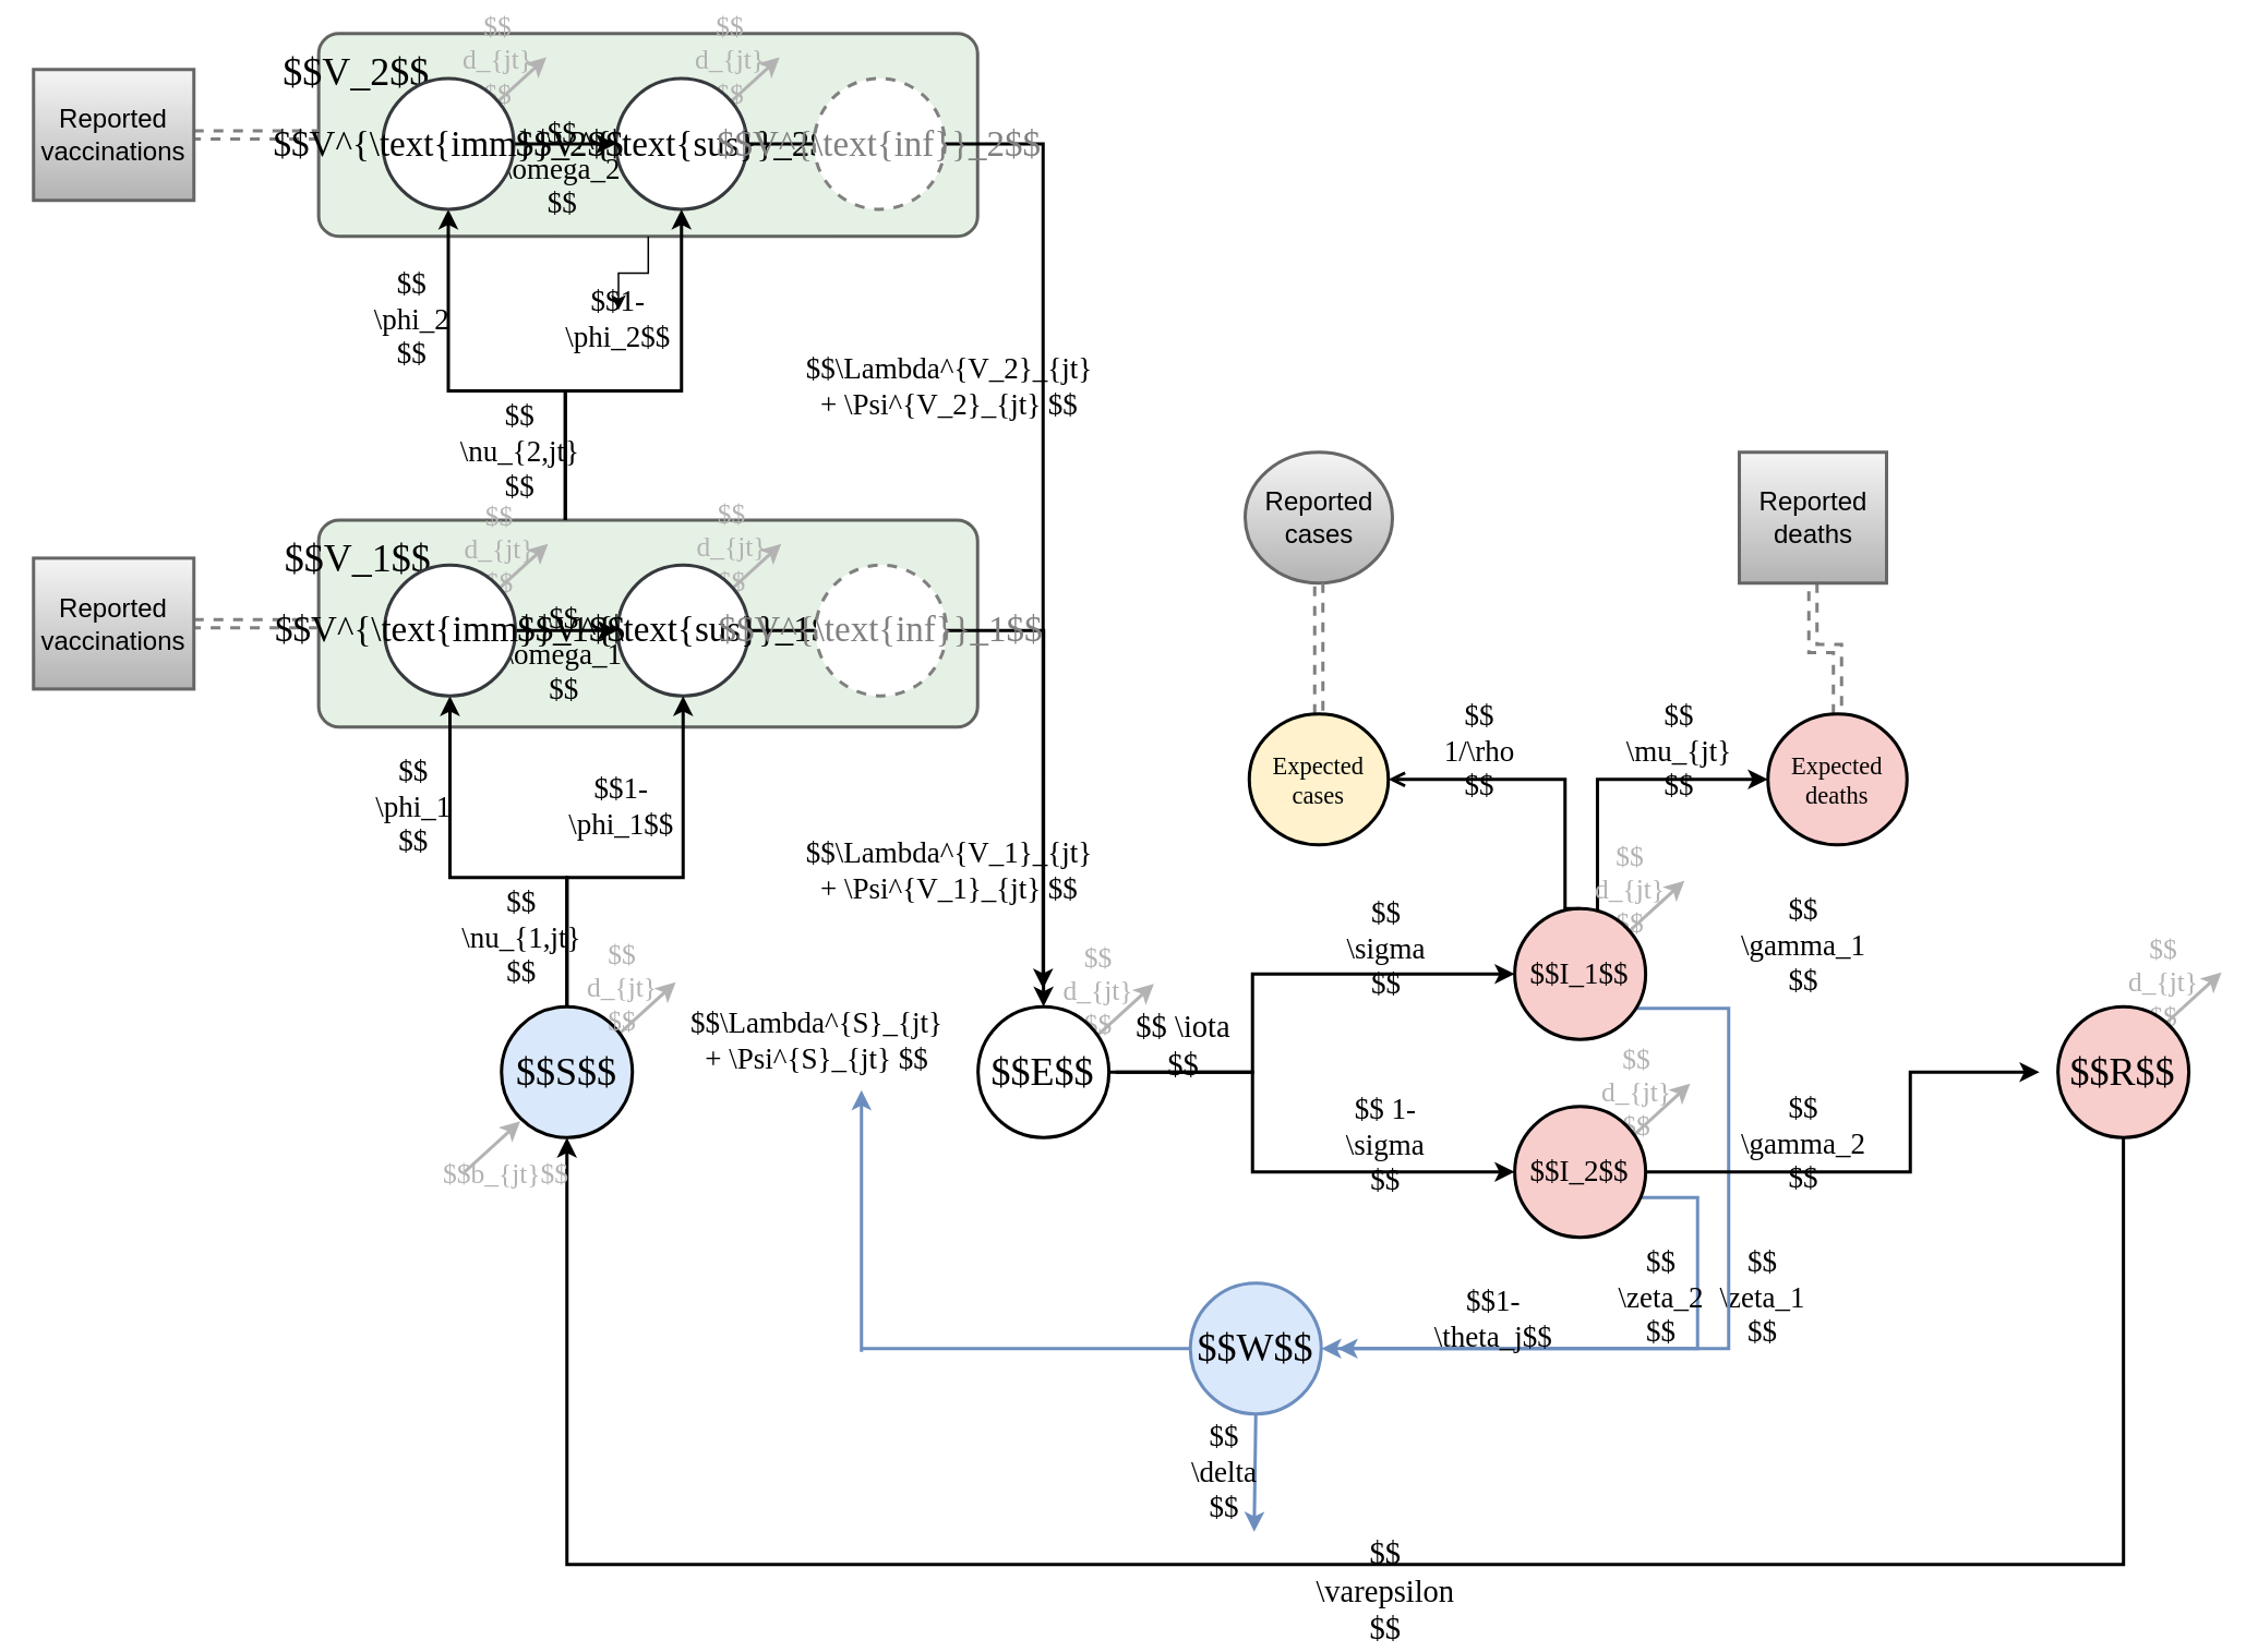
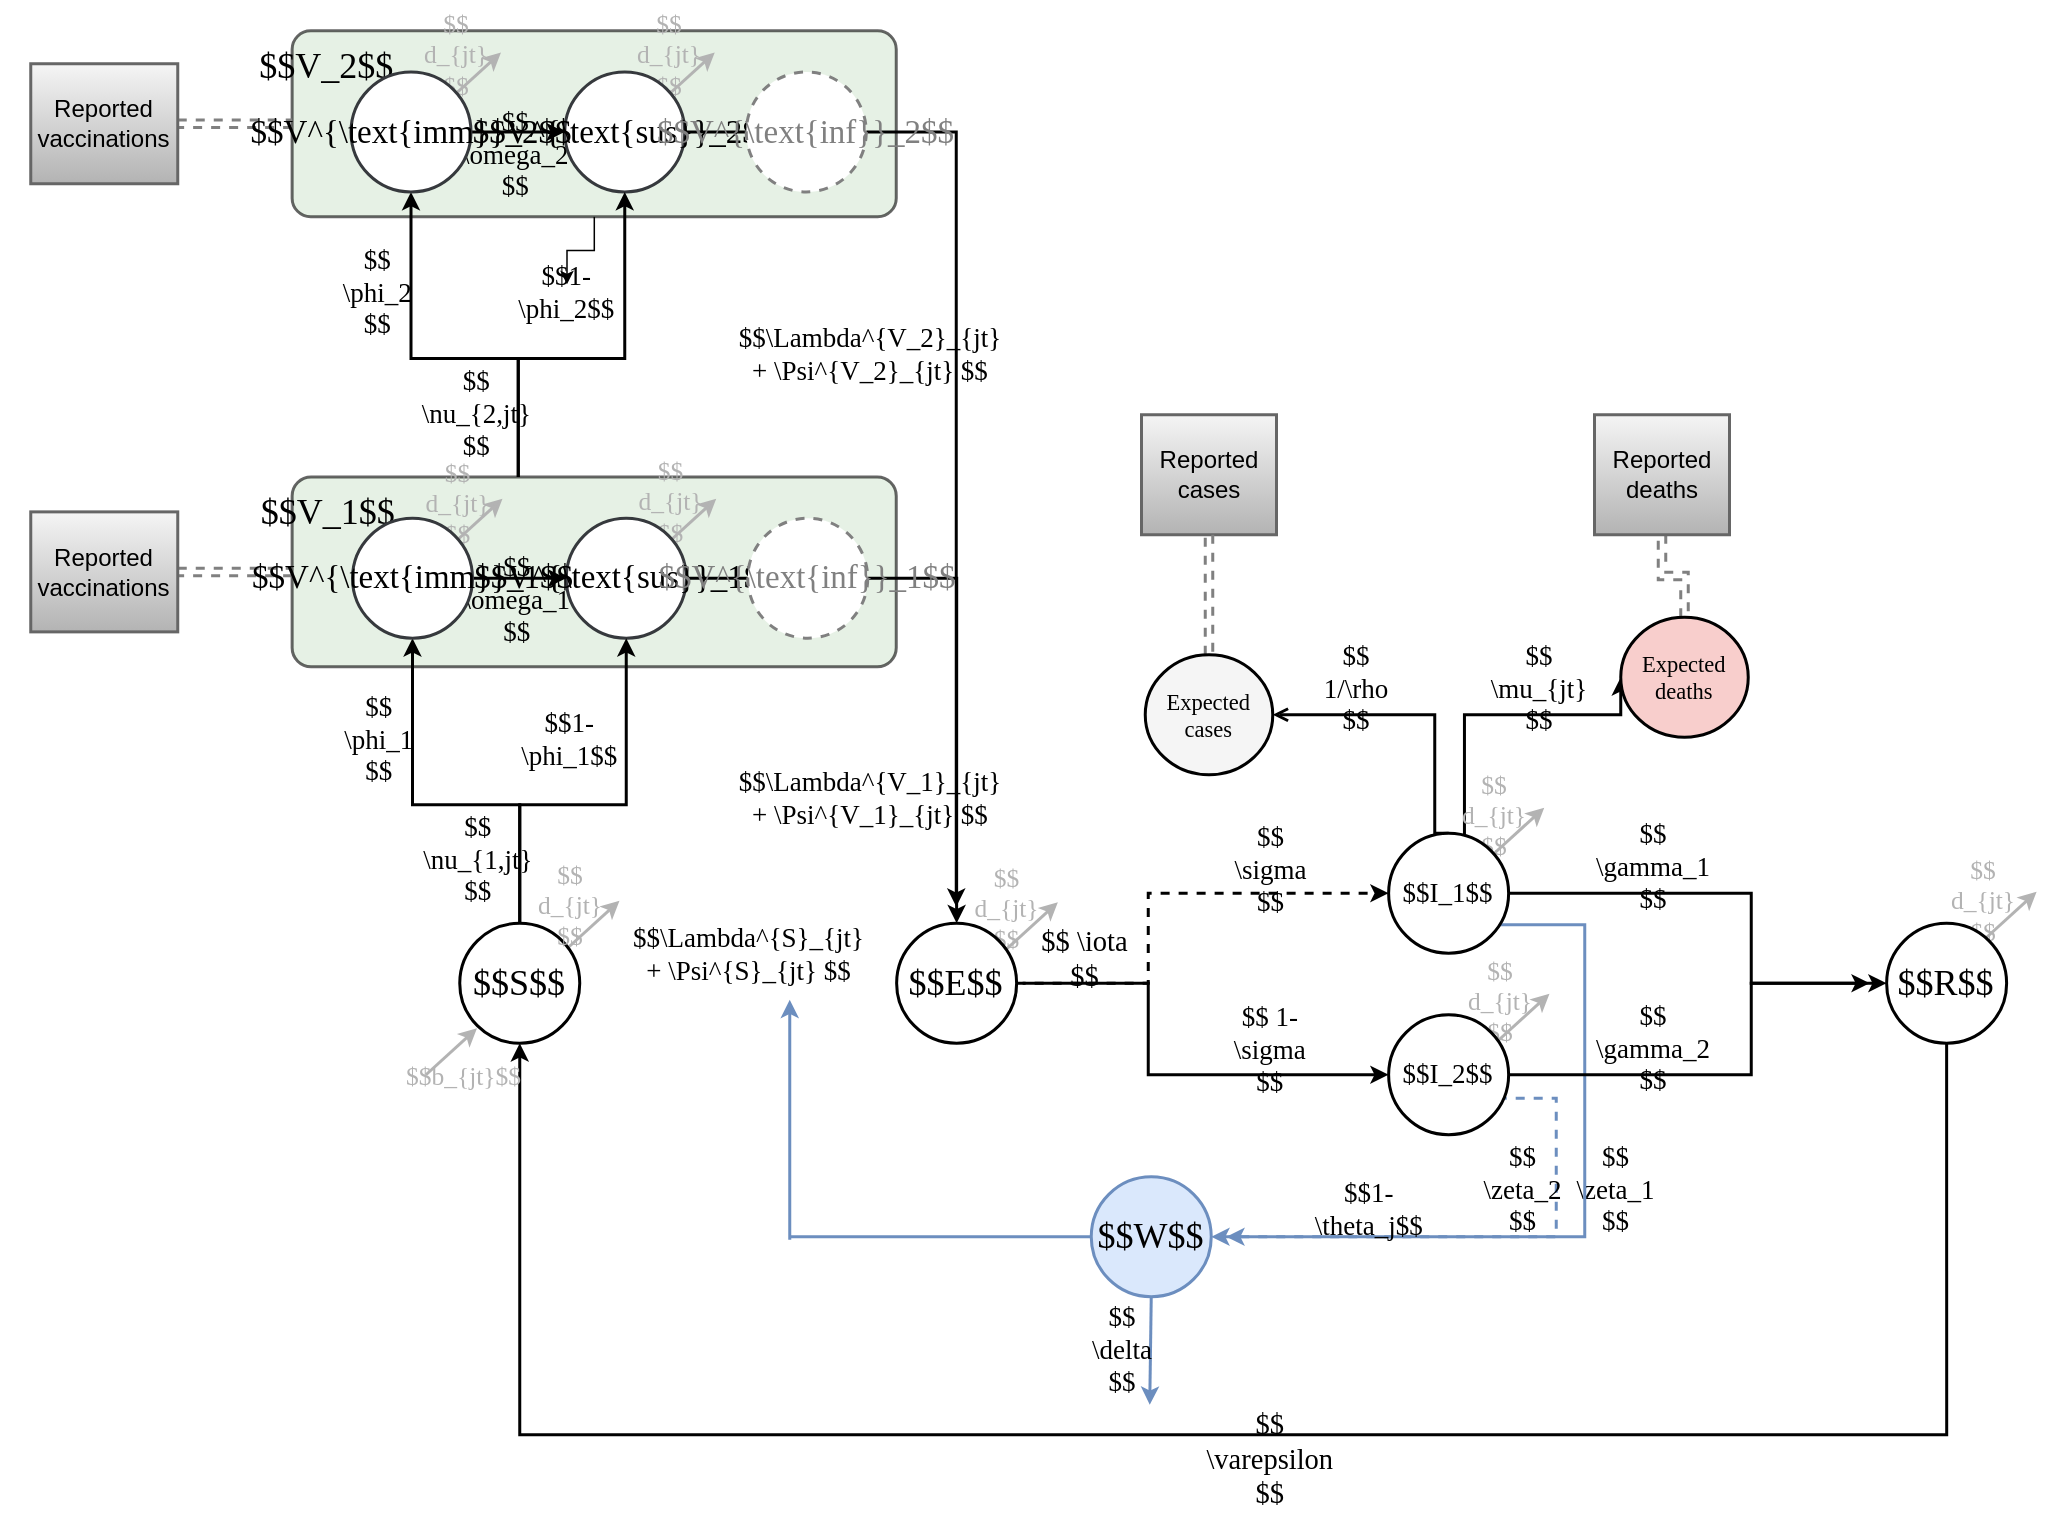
- <mxCell id="19" value="Reported cases" style="ellipse;whiteSpace=wrap;html=1;fillColor=#f5f5f5;strokeColor=#666666;strokeWidth=2;fontSize=16;gradientColor=#b3b3b3;fontColor=#000000;" parent="1" vertex="1"><mxGeometry x="760.5" y="276" width="90" height="80" as="geometry" /></mxCell>
+ <mxCell id="19" value="Reported cases" style="whiteSpace=wrap;html=1;fillColor=#f5f5f5;strokeColor=#666666;strokeWidth=2;fontSize=16;gradientColor=#b3b3b3;fontColor=#000000;" parent="1" vertex="1"><mxGeometry x="760.5" y="276" width="90" height="80" as="geometry" /></mxCell>
- <mxCell id="24" value="&lt;span style=&quot;font-size: 15px;&quot;&gt;Expected&lt;/span&gt;&lt;div style=&quot;font-size: 15px;&quot;&gt;&lt;span style=&quot;font-size: 15px;&quot;&gt;cases&lt;/span&gt;&lt;/div&gt;" style="ellipse;whiteSpace=wrap;html=1;fontSize=15;fontFamily=Verdana;fillColor=#fff2cc;strokeColor=#000000;strokeWidth=2;fontColor=#000000;" parent="1" vertex="1"><mxGeometry x="763" y="436" width="85" height="80" as="geometry" /></mxCell>
+ <mxCell id="24" value="&lt;span style=&quot;font-size: 15px;&quot;&gt;Expected&lt;/span&gt;&lt;div style=&quot;font-size: 15px;&quot;&gt;&lt;span style=&quot;font-size: 15px;&quot;&gt;cases&lt;/span&gt;&lt;/div&gt;" style="ellipse;whiteSpace=wrap;html=1;fontSize=15;fontFamily=Verdana;fillColor=#f5f5f5;strokeColor=#000000;strokeWidth=2;fontColor=#000000;" parent="1" vertex="1"><mxGeometry x="763" y="436" width="85" height="80" as="geometry" /></mxCell>
- <mxCell id="29" value="&lt;div style=&quot;font-size: 15px;&quot;&gt;&lt;font style=&quot;font-size: 15px;&quot;&gt;Expected&lt;/font&gt;&lt;/div&gt;&lt;div style=&quot;font-size: 15px;&quot;&gt;&lt;font style=&quot;font-size: 15px;&quot;&gt;deaths&lt;/font&gt;&lt;/div&gt;" style="ellipse;whiteSpace=wrap;html=1;fontSize=15;fontFamily=Verdana;fillColor=#f8cecc;strokeColor=#000000;strokeWidth=2;fontColor=#000000;" parent="1" vertex="1"><mxGeometry x="1080" y="436" width="85" height="80" as="geometry" /></mxCell>
+ <mxCell id="29" value="&lt;div style=&quot;font-size: 15px;&quot;&gt;&lt;font style=&quot;font-size: 15px;&quot;&gt;Expected&lt;/font&gt;&lt;/div&gt;&lt;div style=&quot;font-size: 15px;&quot;&gt;&lt;font style=&quot;font-size: 15px;&quot;&gt;deaths&lt;/font&gt;&lt;/div&gt;" style="ellipse;whiteSpace=wrap;html=1;fontSize=15;fontFamily=Verdana;fillColor=#f8cecc;strokeColor=#000000;strokeWidth=2;fontColor=#000000;" parent="1" vertex="1"><mxGeometry x="1080" y="411" width="85" height="80" as="geometry" /></mxCell>
- <mxCell id="38" style="edgeStyle=orthogonalEdgeStyle;rounded=0;orthogonalLoop=1;jettySize=auto;html=1;exitX=1;exitY=0.5;exitDx=0;exitDy=0;strokeWidth=2;strokeColor=#000000;entryX=0;entryY=0.5;entryDx=0;entryDy=0;" parent="1" source="48" target="92" edge="1"><mxGeometry relative="1" as="geometry"><mxPoint x="681.25" y="655" as="sourcePoint" /><mxPoint x="824.25" y="636" as="targetPoint" /><Array as="points"><mxPoint x="765" y="655" /><mxPoint x="765" y="595" /></Array></mxGeometry></mxCell>
+ <mxCell id="38" style="edgeStyle=orthogonalEdgeStyle;rounded=0;orthogonalLoop=1;jettySize=auto;html=1;exitX=1;exitY=0.5;exitDx=0;exitDy=0;strokeWidth=2;strokeColor=#000000;entryX=0;entryY=0.5;entryDx=0;entryDy=0;dashed=1;" parent="1" source="48" target="92" edge="1"><mxGeometry relative="1" as="geometry"><mxPoint x="681.25" y="655" as="sourcePoint" /><mxPoint x="824.25" y="636" as="targetPoint" /><Array as="points"><mxPoint x="765" y="655" /><mxPoint x="765" y="595" /></Array></mxGeometry></mxCell>
- <mxCell id="92" value="&lt;div style=&quot;font-size: 18px;&quot;&gt;$$I_1$$&lt;/div&gt;" style="ellipse;whiteSpace=wrap;html=1;aspect=fixed;fontSize=18;fontFamily=Verdana;fillColor=#f8cecc;strokeColor=#000000;strokeWidth=2;fontColor=#000000;" parent="1" vertex="1"><mxGeometry x="925.25" y="555" width="80" height="80" as="geometry" /></mxCell>
+ <mxCell id="92" value="&lt;div style=&quot;font-size: 18px;&quot;&gt;$$I_1$$&lt;/div&gt;" style="ellipse;whiteSpace=wrap;html=1;aspect=fixed;fontSize=18;fontFamily=Verdana;fillColor=#FFFFFF;strokeColor=#000000;strokeWidth=2;fontColor=#000000;" parent="1" vertex="1"><mxGeometry x="925.25" y="555" width="80" height="80" as="geometry" /></mxCell>
+ <mxCell id="41" style="edgeStyle=orthogonalEdgeStyle;rounded=0;orthogonalLoop=1;jettySize=auto;html=1;exitX=1;exitY=0.5;exitDx=0;exitDy=0;strokeWidth=2;strokeColor=#000000;entryX=0;entryY=0.5;entryDx=0;entryDy=0;" parent="1" source="92" target="47" edge="1"><mxGeometry relative="1" as="geometry"><mxPoint x="1021.75" y="606" as="sourcePoint" /><mxPoint x="1227.25" y="676" as="targetPoint" /><Array as="points"><mxPoint x="1167" y="595" /><mxPoint x="1167" y="655" /></Array></mxGeometry></mxCell>
- <mxCell id="46" value="$$S$$" style="ellipse;whiteSpace=wrap;html=1;aspect=fixed;fontSize=24;fontFamily=Verdana;fillColor=#dae8fc;strokeColor=#000000;fontColor=#000000;strokeWidth=2;" parent="1" vertex="1"><mxGeometry x="306" y="615" width="80" height="80" as="geometry" /></mxCell>
+ <mxCell id="46" value="$$S$$" style="ellipse;whiteSpace=wrap;html=1;aspect=fixed;fontSize=24;fontFamily=Verdana;fillColor=#FFFFFF;strokeColor=#000000;fontColor=#000000;strokeWidth=2;" parent="1" vertex="1"><mxGeometry x="306" y="615" width="80" height="80" as="geometry" /></mxCell>
- <mxCell id="47" value="$$R$$" style="ellipse;whiteSpace=wrap;html=1;aspect=fixed;fontSize=24;fontFamily=Verdana;fillColor=#f8cecc;strokeColor=#000000;fontColor=#000000;strokeWidth=2;" parent="1" vertex="1"><mxGeometry x="1257.25" y="615" width="80" height="80" as="geometry" /></mxCell>
+ <mxCell id="47" value="$$R$$" style="ellipse;whiteSpace=wrap;html=1;aspect=fixed;fontSize=24;fontFamily=Verdana;fillColor=#FFFFFF;strokeColor=#000000;fontColor=#000000;strokeWidth=2;" parent="1" vertex="1"><mxGeometry x="1257.25" y="615" width="80" height="80" as="geometry" /></mxCell>
- <mxCell id="93" value="&lt;div style=&quot;font-size: 18px;&quot;&gt;$$I_2$$&lt;/div&gt;" style="ellipse;whiteSpace=wrap;html=1;aspect=fixed;fontSize=18;fontFamily=Verdana;fillColor=#f8cecc;strokeColor=#000000;strokeWidth=2;fontColor=#000000;" parent="1" vertex="1"><mxGeometry x="925.25" y="676" width="80" height="80" as="geometry" /></mxCell>
+ <mxCell id="93" value="&lt;div style=&quot;font-size: 18px;&quot;&gt;$$I_2$$&lt;/div&gt;" style="ellipse;whiteSpace=wrap;html=1;aspect=fixed;fontSize=18;fontFamily=Verdana;fillColor=#FFFFFF;strokeColor=#000000;strokeWidth=2;fontColor=#000000;" parent="1" vertex="1"><mxGeometry x="925.25" y="676" width="80" height="80" as="geometry" /></mxCell>
- <mxCell id="7" style="edgeStyle=orthogonalEdgeStyle;rounded=0;orthogonalLoop=1;jettySize=auto;html=1;fillColor=#dae8fc;strokeColor=#6c8ebf;strokeWidth=2;exitX=0.909;exitY=0.696;exitDx=0;exitDy=0;exitPerimeter=0;entryX=1;entryY=0.5;entryDx=0;entryDy=0;" parent="1" source="93" target="10" edge="1"><mxGeometry relative="1" as="geometry"><Array as="points"><mxPoint x="1037" y="732" /><mxPoint x="1037" y="824" /></Array><mxPoint x="1067" y="764" as="sourcePoint" /><mxPoint x="877" y="843" as="targetPoint" /></mxGeometry></mxCell>
+ <mxCell id="7" style="edgeStyle=orthogonalEdgeStyle;rounded=0;orthogonalLoop=1;jettySize=auto;html=1;fillColor=#dae8fc;strokeColor=#6c8ebf;strokeWidth=2;exitX=0.909;exitY=0.696;exitDx=0;exitDy=0;exitPerimeter=0;entryX=1;entryY=0.5;entryDx=0;entryDy=0;dashed=1;" parent="1" source="93" target="10" edge="1"><mxGeometry relative="1" as="geometry"><Array as="points"><mxPoint x="1037" y="732" /><mxPoint x="1037" y="824" /></Array><mxPoint x="1067" y="764" as="sourcePoint" /><mxPoint x="877" y="843" as="targetPoint" /></mxGeometry></mxCell>
